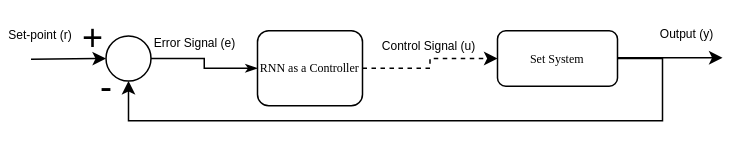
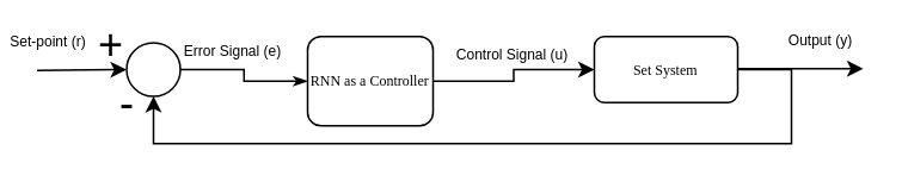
- <mxCell id="7" value="" style="edgeStyle=orthogonalEdgeStyle;rounded=0;orthogonalLoop=1;jettySize=auto;html=1;fontSize=9;dashed=1;" edge="1" parent="1" source="3" target="6"><mxGeometry relative="1" as="geometry" /></mxCell>
+ <mxCell id="7" value="" style="edgeStyle=orthogonalEdgeStyle;rounded=0;orthogonalLoop=1;jettySize=auto;html=1;fontSize=9;" edge="1" parent="1" source="3" target="6"><mxGeometry relative="1" as="geometry" /></mxCell>
